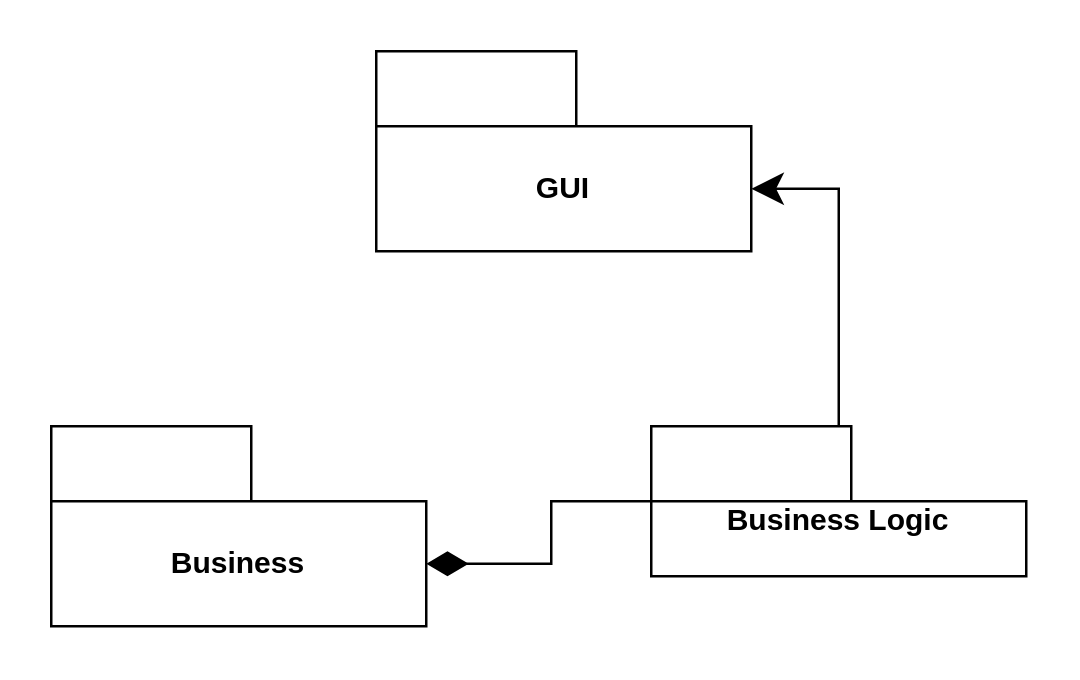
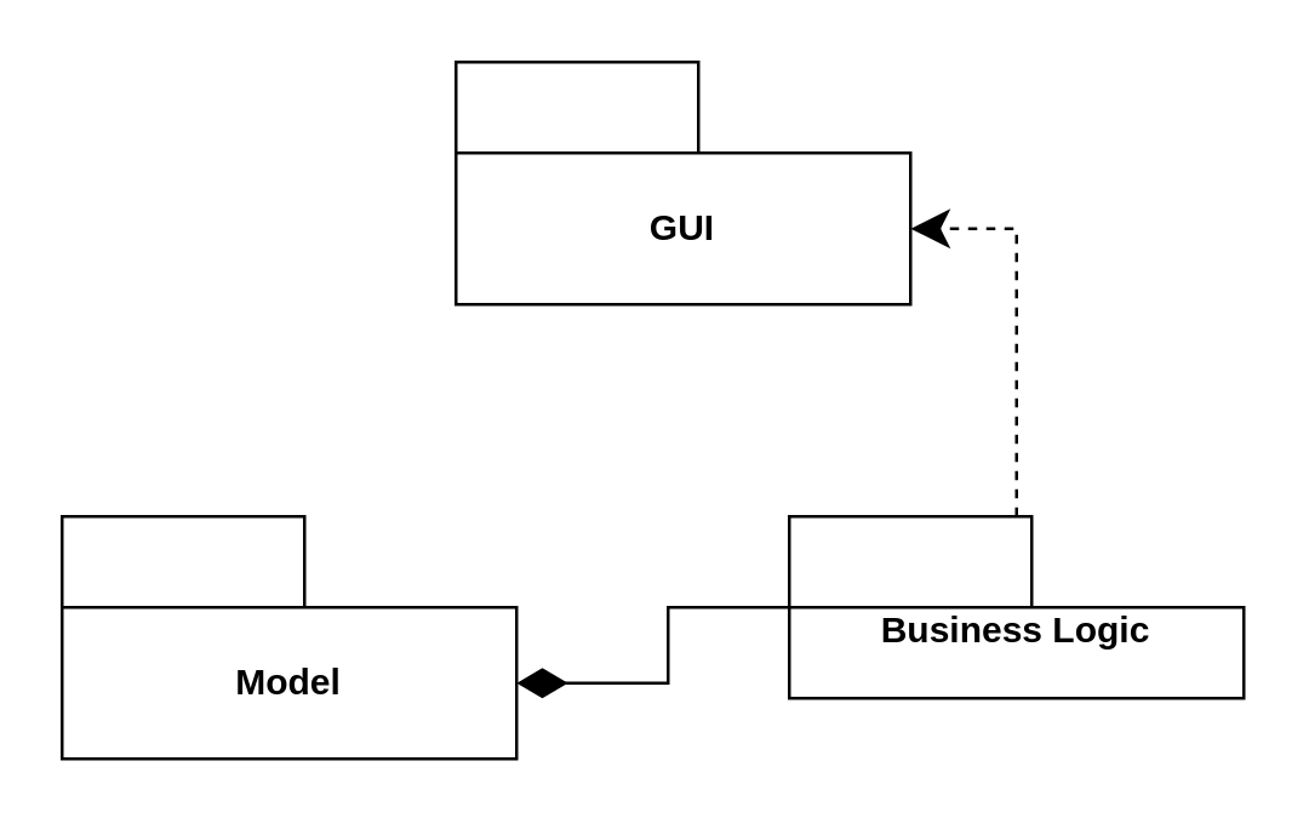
- <mxCell id="5" style="edgeStyle=orthogonalEdgeStyle;rounded=0;orthogonalLoop=1;jettySize=auto;html=1;entryX=0;entryY=0;entryDx=150;entryDy=55;entryPerimeter=0;dashed=0;endArrow=classic;endFill=1;endSize=10;" edge="1" parent="1" source="3" target="2"><mxGeometry relative="1" as="geometry" /></mxCell>
+ <mxCell id="5" style="edgeStyle=orthogonalEdgeStyle;rounded=0;orthogonalLoop=1;jettySize=auto;html=1;entryX=0;entryY=0;entryDx=150;entryDy=55;entryPerimeter=0;dashed=1;endArrow=classic;endFill=1;endSize=10;" edge="1" parent="1" source="3" target="2"><mxGeometry relative="1" as="geometry" /></mxCell>
- <mxCell id="4" value="Business" style="shape=folder;fontStyle=1;tabWidth=80;tabHeight=30;tabPosition=left;html=1;boundedLbl=1;whiteSpace=wrap;" vertex="1" parent="1"><mxGeometry x="20" y="170" width="150" height="80" as="geometry" /></mxCell>
+ <mxCell id="4" value="Model" style="shape=folder;fontStyle=1;tabWidth=80;tabHeight=30;tabPosition=left;html=1;boundedLbl=1;whiteSpace=wrap;" vertex="1" parent="1"><mxGeometry x="20" y="170" width="150" height="80" as="geometry" /></mxCell>
